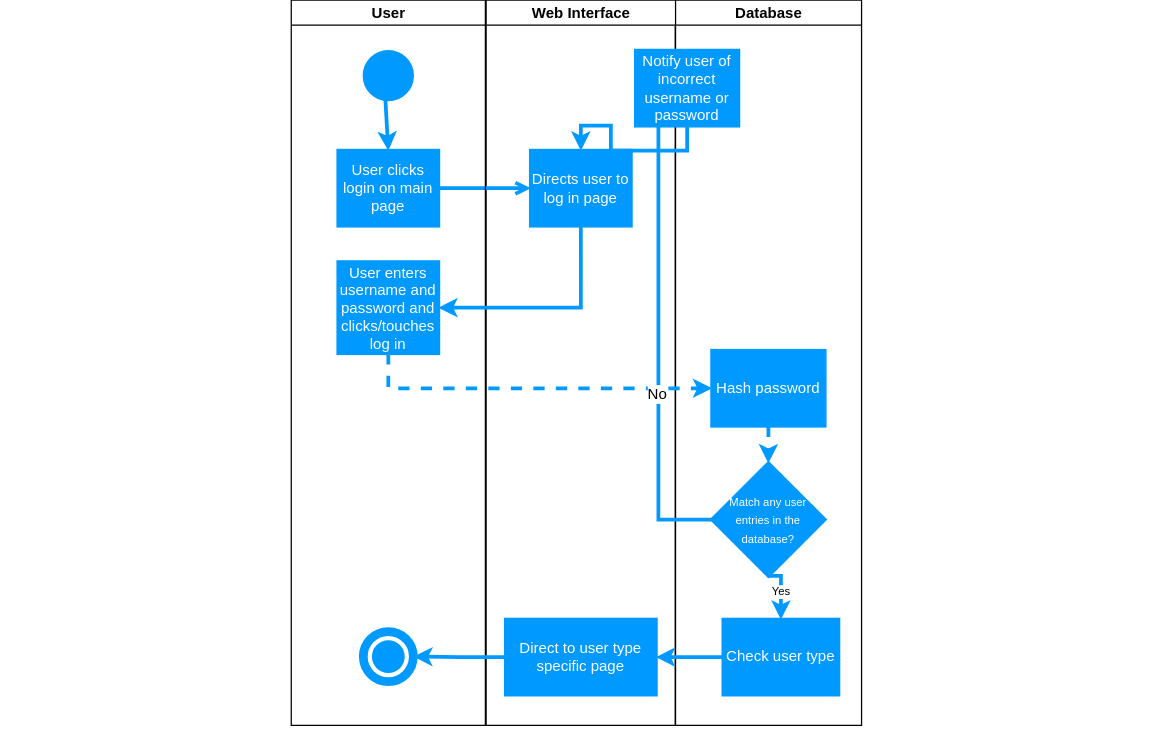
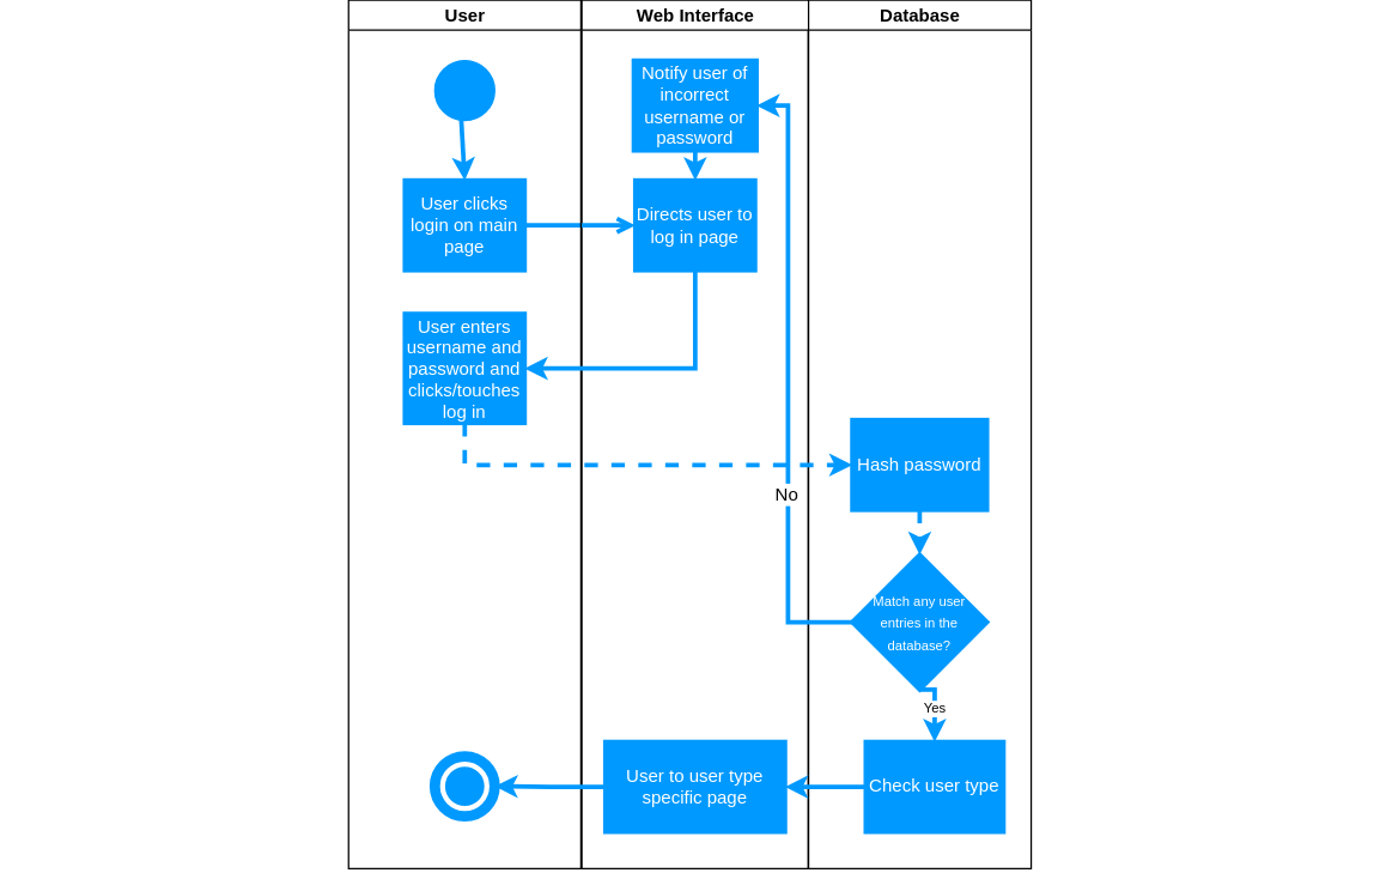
- <mxCell id="26" value="Notify user of incorrect username or password" style="rounded=0;whiteSpace=wrap;html=1;fontFamily=Helvetica;fontSize=12;fontColor=#FFFFFF;strokeColor=#0099FF;strokeWidth=3;fillColor=#0099FF;" vertex="1" parent="1"><mxGeometry x="507.97" y="21" width="82" height="60" as="geometry" /></mxCell>
+ <mxCell id="26" value="Notify user of incorrect username or password" style="rounded=0;whiteSpace=wrap;html=1;fontFamily=Helvetica;fontSize=12;fontColor=#FFFFFF;strokeColor=#0099FF;strokeWidth=3;fillColor=#0099FF;" vertex="1" parent="1"><mxGeometry x="422.97" y="21" width="82" height="60" as="geometry" /></mxCell>
- <mxCell id="22" value="&lt;font style=&quot;font-size: 12px&quot;&gt;Direct to user type specific page&lt;/font&gt;" style="rounded=0;whiteSpace=wrap;html=1;fontFamily=Helvetica;fontSize=9;fontColor=#FFFFFF;strokeColor=#0099FF;strokeWidth=3;fillColor=#0099FF;" vertex="1" parent="1"><mxGeometry x="403.97" y="476" width="120" height="60" as="geometry" /></mxCell>
+ <mxCell id="22" value="&lt;font style=&quot;font-size: 12px&quot;&gt;User to user type specific page&lt;/font&gt;" style="rounded=0;whiteSpace=wrap;html=1;fontFamily=Helvetica;fontSize=9;fontColor=#FFFFFF;strokeColor=#0099FF;strokeWidth=3;fillColor=#0099FF;" vertex="1" parent="1"><mxGeometry x="403.97" y="476" width="120" height="60" as="geometry" /></mxCell>
